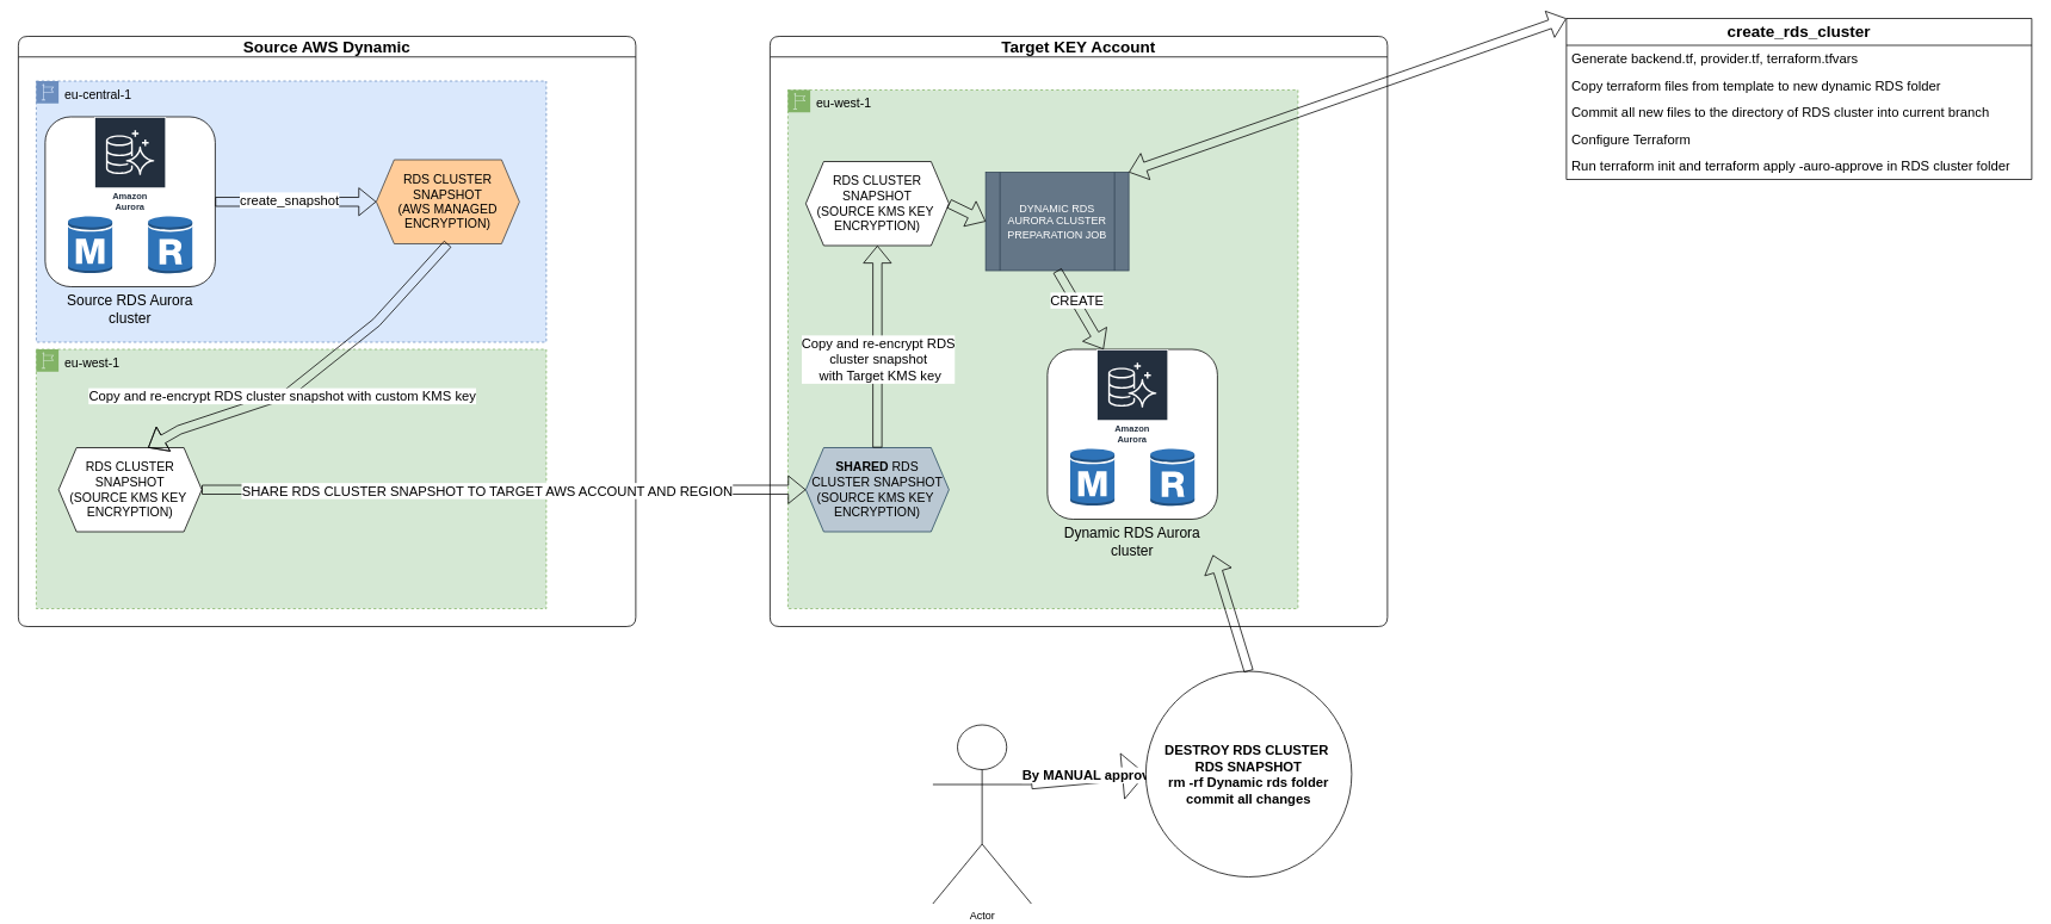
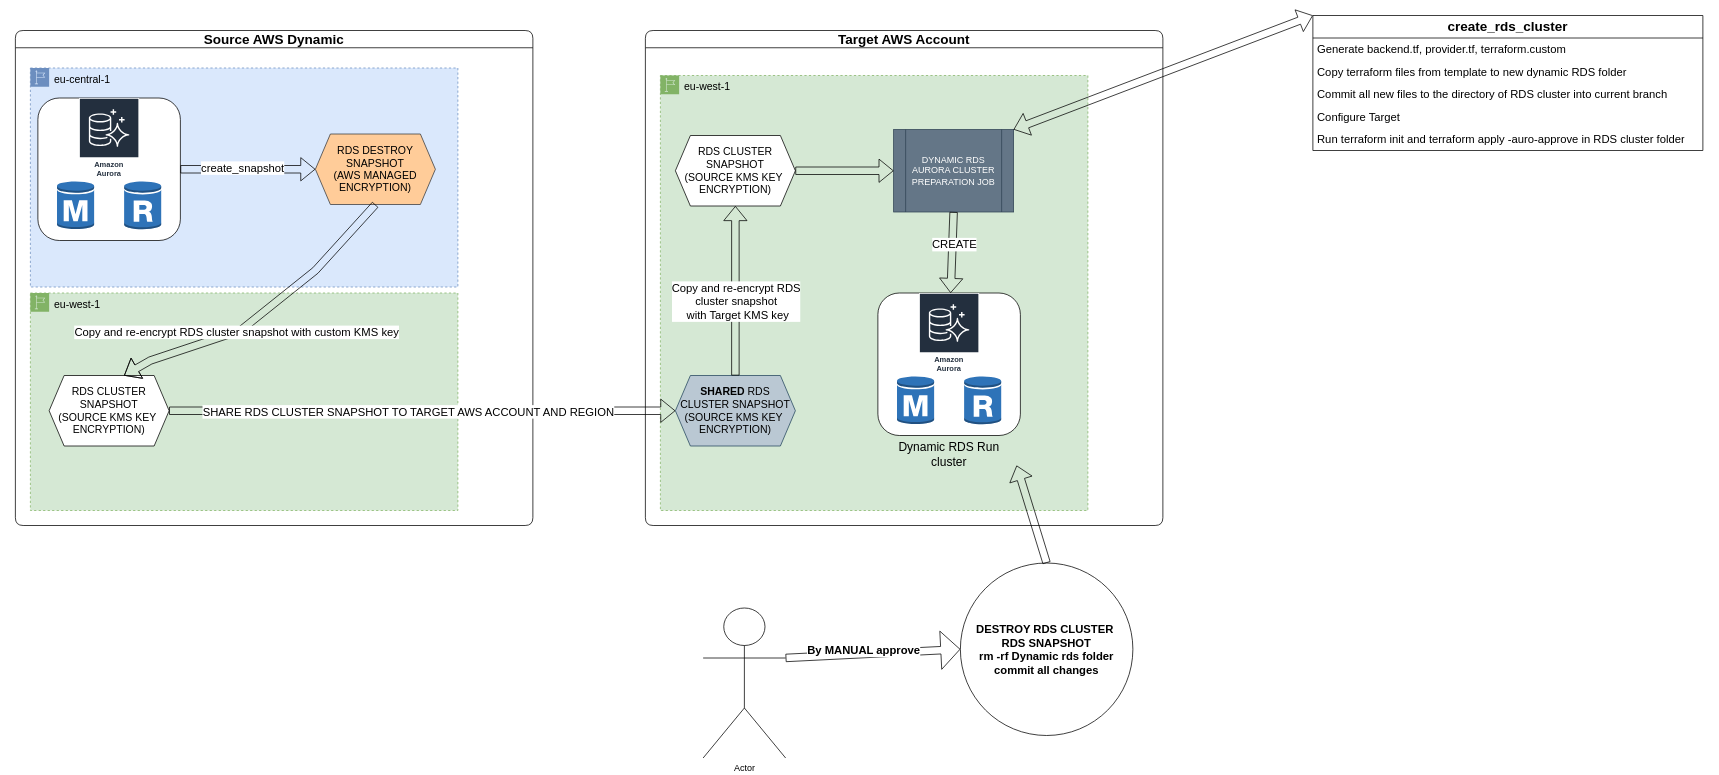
- <mxCell id="18" value="&lt;font style=&quot;font-size: 18px;&quot;&gt;Target KEY Account&lt;/font&gt;" style="swimlane;whiteSpace=wrap;html=1;rounded=1;" vertex="1" parent="1"><mxGeometry x="860" y="40" width="690" height="660" as="geometry" /></mxCell>
+ <mxCell id="18" value="&lt;font style=&quot;font-size: 18px;&quot;&gt;Target AWS Account&lt;/font&gt;" style="swimlane;whiteSpace=wrap;html=1;rounded=1;" vertex="1" parent="1"><mxGeometry x="860" y="40" width="690" height="660" as="geometry" /></mxCell>
- <mxCell id="39" value="&lt;font style=&quot;font-size: 15px;&quot;&gt;Generate backend.tf, provider.tf, terraform.tfvars&amp;nbsp;&lt;/font&gt;" style="text;strokeColor=none;fillColor=none;align=left;verticalAlign=middle;spacingLeft=4;spacingRight=4;overflow=hidden;points=[[0,0.5],[1,0.5]];portConstraint=eastwest;rotatable=0;whiteSpace=wrap;html=1;" vertex="1" parent="38"><mxGeometry y="30" width="520" height="30" as="geometry" /></mxCell>
+ <mxCell id="39" value="&lt;font style=&quot;font-size: 15px;&quot;&gt;Generate backend.tf, provider.tf, terraform.custom&amp;nbsp;&lt;/font&gt;" style="text;strokeColor=none;fillColor=none;align=left;verticalAlign=middle;spacingLeft=4;spacingRight=4;overflow=hidden;points=[[0,0.5],[1,0.5]];portConstraint=eastwest;rotatable=0;whiteSpace=wrap;html=1;" vertex="1" parent="38"><mxGeometry y="30" width="520" height="30" as="geometry" /></mxCell>
- <mxCell id="42" value="&lt;span style=&quot;font-size: 15px;&quot;&gt;Configure Terraform&lt;/span&gt;" style="text;strokeColor=none;fillColor=none;align=left;verticalAlign=middle;spacingLeft=4;spacingRight=4;overflow=hidden;points=[[0,0.5],[1,0.5]];portConstraint=eastwest;rotatable=0;whiteSpace=wrap;html=1;" vertex="1" parent="38"><mxGeometry y="120" width="520" height="30" as="geometry" /></mxCell>
+ <mxCell id="42" value="&lt;span style=&quot;font-size: 15px;&quot;&gt;Configure Target&lt;/span&gt;" style="text;strokeColor=none;fillColor=none;align=left;verticalAlign=middle;spacingLeft=4;spacingRight=4;overflow=hidden;points=[[0,0.5],[1,0.5]];portConstraint=eastwest;rotatable=0;whiteSpace=wrap;html=1;" vertex="1" parent="38"><mxGeometry y="120" width="520" height="30" as="geometry" /></mxCell>
- <mxCell id="13" value="&lt;font style=&quot;font-size: 14px;&quot;&gt;RDS CLUSTER SNAPSHOT&lt;br&gt;(AWS MANAGED &lt;br&gt;ENCRYPTION)&lt;/font&gt;" style="shape=hexagon;perimeter=hexagonPerimeter2;whiteSpace=wrap;html=1;fixedSize=1;fillColor=#ffcc99;strokeColor=#36393d;" vertex="1" parent="3"><mxGeometry x="380" y="88" width="160" height="94" as="geometry" /></mxCell>
+ <mxCell id="13" value="&lt;font style=&quot;font-size: 14px;&quot;&gt;RDS DESTROY SNAPSHOT&lt;br&gt;(AWS MANAGED &lt;br&gt;ENCRYPTION)&lt;/font&gt;" style="shape=hexagon;perimeter=hexagonPerimeter2;whiteSpace=wrap;html=1;fixedSize=1;fillColor=#ffcc99;strokeColor=#36393d;" vertex="1" parent="3"><mxGeometry x="380" y="88" width="160" height="94" as="geometry" /></mxCell>
- <mxCell id="24" value="DYNAMIC RDS AURORA CLUSTER PREPARATION JOB" style="shape=process;whiteSpace=wrap;html=1;backgroundOutline=1;fillColor=#647687;fontColor=#ffffff;strokeColor=#314354;" vertex="1" parent="19"><mxGeometry x="221" y="92" width="160" height="110" as="geometry" /></mxCell>
+ <mxCell id="24" value="DYNAMIC RDS AURORA CLUSTER PREPARATION JOB" style="shape=process;whiteSpace=wrap;html=1;backgroundOutline=1;fillColor=#647687;fontColor=#ffffff;strokeColor=#314354;" vertex="1" parent="19"><mxGeometry x="311" y="72" width="160" height="110" as="geometry" /></mxCell>
- <mxCell id="10" value="&lt;font style=&quot;font-size: 16px;&quot;&gt;Source RDS Aurora cluster&lt;/font&gt;" style="text;html=1;align=center;verticalAlign=middle;whiteSpace=wrap;rounded=0;" vertex="1" parent="4"><mxGeometry x="5" y="200" width="180" height="30" as="geometry" /></mxCell>
- <mxCell id="32" value="&lt;font style=&quot;font-size: 16px;&quot;&gt;Dynamic RDS Aurora cluster&lt;/font&gt;" style="text;html=1;align=center;verticalAlign=middle;whiteSpace=wrap;rounded=0;" vertex="1" parent="26"><mxGeometry x="5" y="200" width="180" height="30" as="geometry" /></mxCell>
+ <mxCell id="32" value="&lt;font style=&quot;font-size: 16px;&quot;&gt;Dynamic RDS Run cluster&lt;/font&gt;" style="text;html=1;align=center;verticalAlign=middle;whiteSpace=wrap;rounded=0;" vertex="1" parent="26"><mxGeometry x="5" y="200" width="180" height="30" as="geometry" /></mxCell>
- <mxCell id="44" value="Actor" style="shape=umlActor;verticalLabelPosition=bottom;verticalAlign=top;html=1;outlineConnect=0;" vertex="1" parent="1"><mxGeometry x="1042" y="810" width="110" height="200" as="geometry" /></mxCell>
+ <mxCell id="44" value="Actor" style="shape=umlActor;verticalLabelPosition=bottom;verticalAlign=top;html=1;outlineConnect=0;" vertex="1" parent="1"><mxGeometry x="937" y="810" width="110" height="200" as="geometry" /></mxCell>
